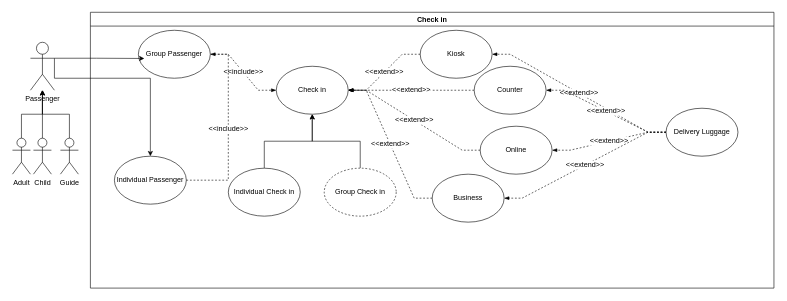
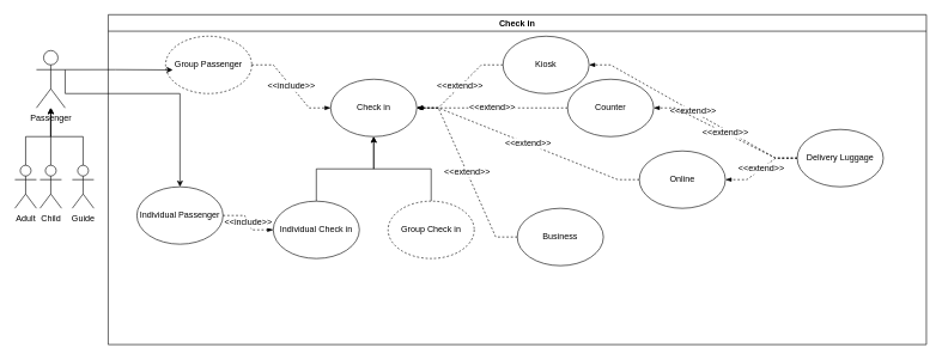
- <mxCell id="16" value="Group Passenger" style="ellipse;whiteSpace=wrap;html=1;" vertex="1" parent="9"><mxGeometry x="80" y="30" width="120" height="80" as="geometry" /></mxCell>
+ <mxCell id="16" value="Group Passenger" style="ellipse;whiteSpace=wrap;html=1;dashed=1;" vertex="1" parent="9"><mxGeometry x="80" y="30" width="120" height="80" as="geometry" /></mxCell>
- <mxCell id="32" value="&amp;lt;&amp;lt;include&amp;gt;&amp;gt;" style="edgeStyle=entityRelationEdgeStyle;fontSize=12;html=1;endArrow=blockThin;endFill=1;startArrow=none;rounded=0;startFill=0;dashed=1;exitX=1;exitY=0.5;exitDx=0;exitDy=0;" edge="1" parent="9" source="15" target="16"><mxGeometry width="60" height="60" relative="1" as="geometry"><mxPoint x="440" y="290" as="sourcePoint" /><mxPoint x="500" y="230" as="targetPoint" /></mxGeometry></mxCell>
+ <mxCell id="32" value="&amp;lt;&amp;lt;include&amp;gt;&amp;gt;" style="edgeStyle=entityRelationEdgeStyle;fontSize=12;html=1;endArrow=blockThin;endFill=1;startArrow=none;rounded=0;startFill=0;dashed=1;entryX=0;entryY=0.5;entryDx=0;entryDy=0;exitX=1;exitY=0.5;exitDx=0;exitDy=0;" edge="1" parent="9" source="15" target="12"><mxGeometry width="60" height="60" relative="1" as="geometry"><mxPoint x="440" y="290" as="sourcePoint" /><mxPoint x="500" y="230" as="targetPoint" /></mxGeometry></mxCell>
- <mxCell id="19" value="Online" style="ellipse;whiteSpace=wrap;html=1;" vertex="1" parent="9"><mxGeometry x="650" y="190" width="120" height="80" as="geometry" /></mxCell>
+ <mxCell id="19" value="Online" style="ellipse;whiteSpace=wrap;html=1;" vertex="1" parent="9"><mxGeometry x="740" y="190" width="120" height="80" as="geometry" /></mxCell>
- <mxCell id="30" value="&amp;lt;&amp;lt;extend&amp;gt;&amp;gt;" style="edgeStyle=entityRelationEdgeStyle;fontSize=12;html=1;endArrow=blockThin;endFill=1;startArrow=none;rounded=0;startFill=0;dashed=1;exitX=0;exitY=0.5;exitDx=0;exitDy=0;entryX=1;entryY=0.5;entryDx=0;entryDy=0;" edge="1" parent="9" source="26" target="20"><mxGeometry width="60" height="60" relative="1" as="geometry"><mxPoint x="780" y="290" as="sourcePoint" /><mxPoint x="840" y="230" as="targetPoint" /></mxGeometry></mxCell>
